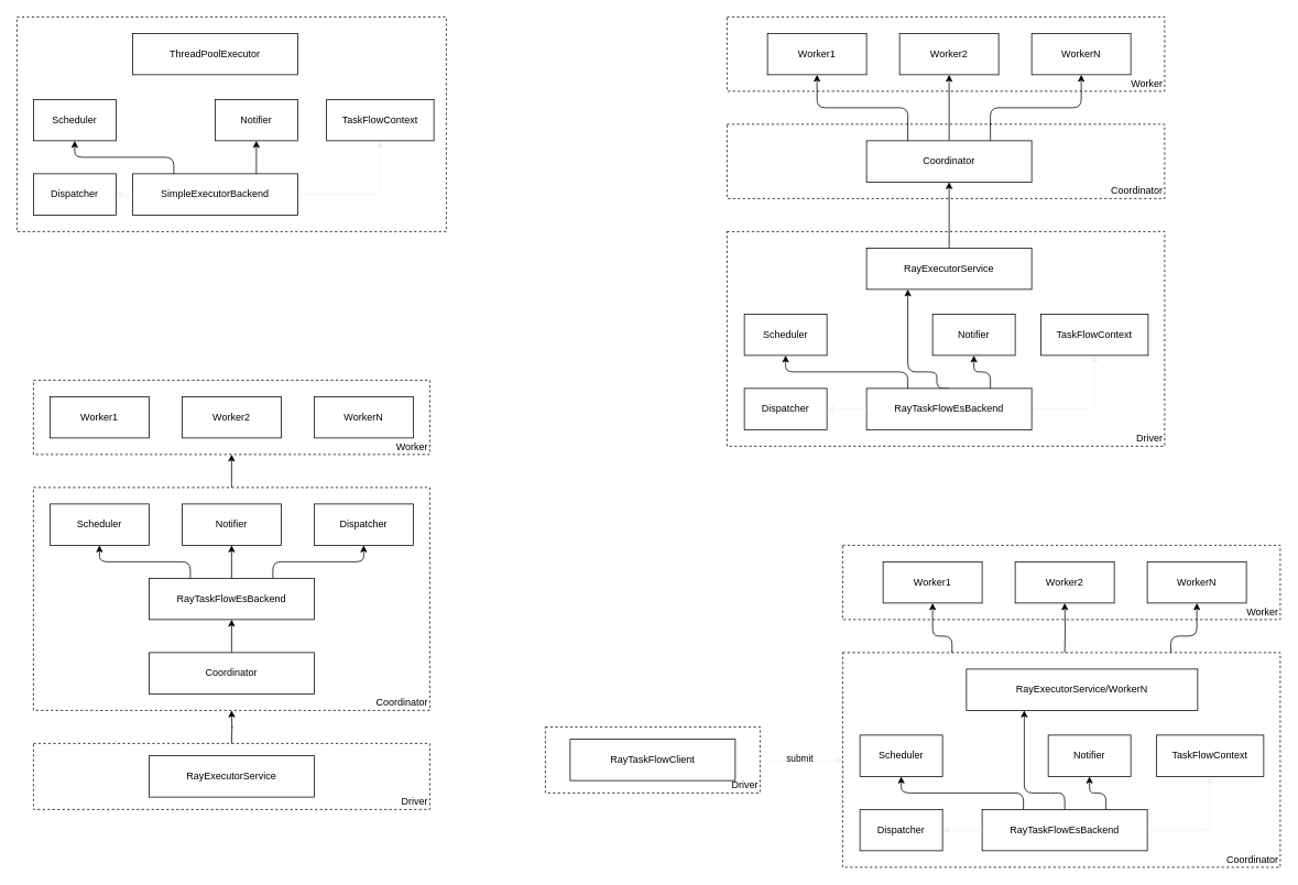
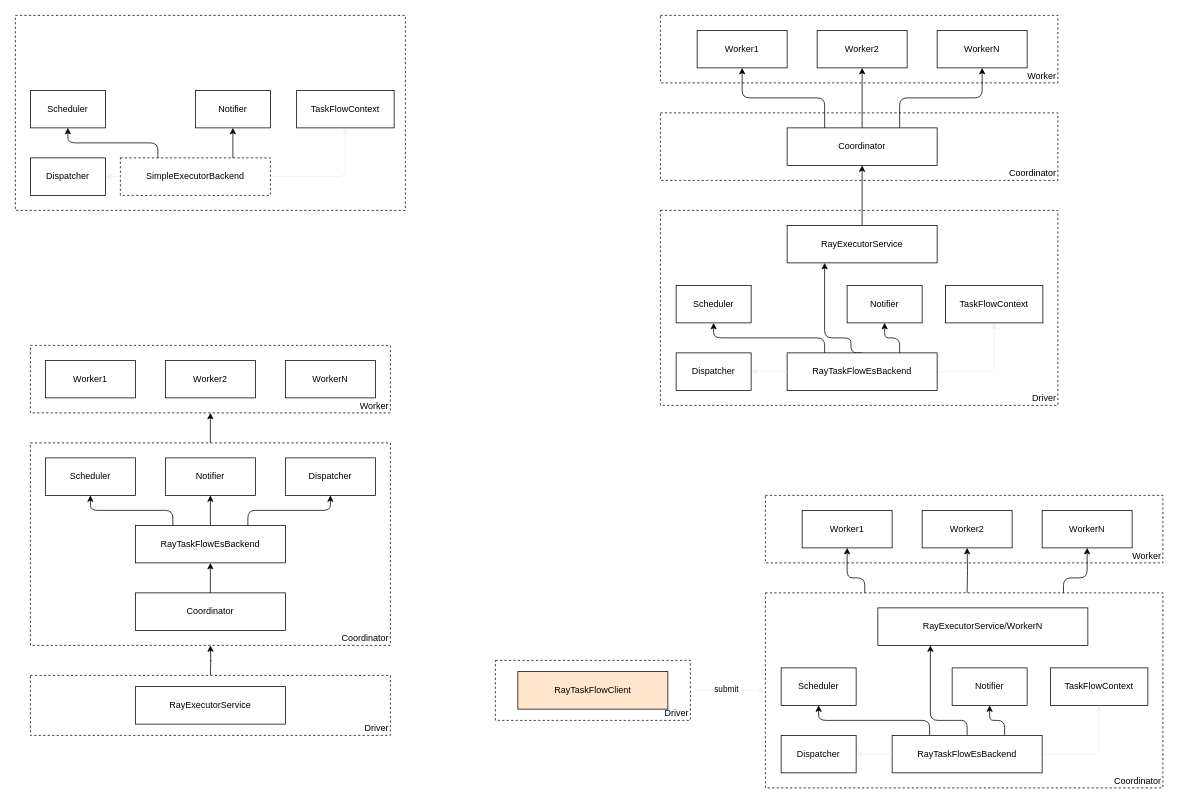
- <mxCell id="44" value="ThreadPoolExecutor" style="rounded=0;fontStyle=0;whiteSpace=wrap;" vertex="1" parent="1"><mxGeometry x="160" y="40" width="200" height="50" as="geometry" /></mxCell>
- <mxCell id="46" value="SimpleExecutorBackend" style="rounded=0;fontStyle=0;whiteSpace=wrap;" vertex="1" parent="1"><mxGeometry x="160" y="210" width="200" height="50" as="geometry" /></mxCell>
+ <mxCell id="46" value="SimpleExecutorBackend" style="rounded=0;fontStyle=0;whiteSpace=wrap;dashed=1;" vertex="1" parent="1"><mxGeometry x="160" y="210" width="200" height="50" as="geometry" /></mxCell>
- <mxCell id="83" value="RayTaskFlowClient" style="rounded=0;fontStyle=0;whiteSpace=wrap;" vertex="1" parent="1"><mxGeometry x="690" y="895" width="200" height="50" as="geometry" /></mxCell>
+ <mxCell id="83" value="RayTaskFlowClient" style="rounded=0;fontStyle=0;whiteSpace=wrap;fillColor=#ffe6cc;" vertex="1" parent="1"><mxGeometry x="690" y="895" width="200" height="50" as="geometry" /></mxCell>
